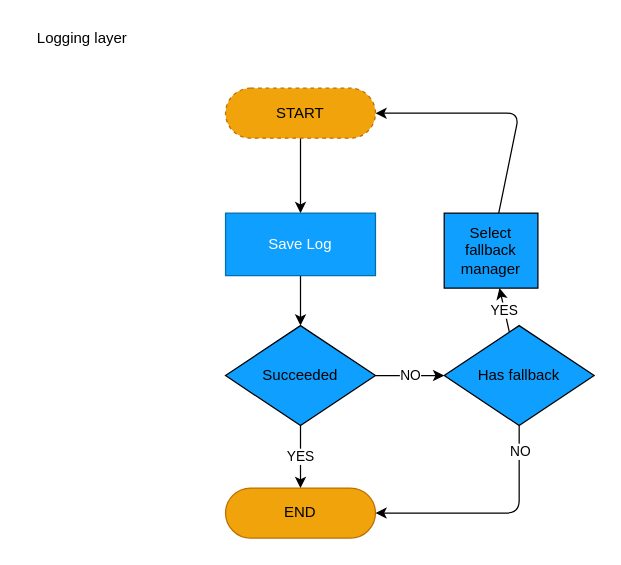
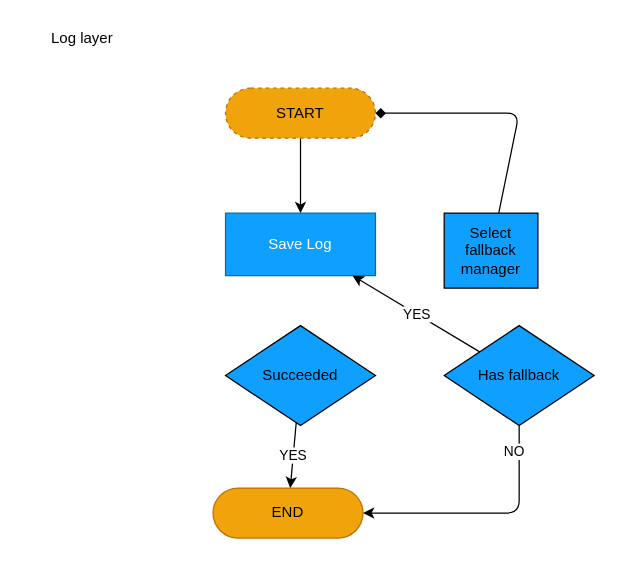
- <mxCell id="16" value="Logging layer" style="text;html=1;align=center;verticalAlign=middle;resizable=0;points=[];autosize=1;strokeColor=none;fillColor=none;" vertex="1" parent="1"><mxGeometry x="20" y="20" width="90" height="20" as="geometry" /></mxCell>
+ <mxCell id="16" value="Log layer" style="text;html=1;align=center;verticalAlign=middle;resizable=0;points=[];autosize=1;strokeColor=none;fillColor=none;" vertex="1" parent="1"><mxGeometry x="20" y="20" width="90" height="20" as="geometry" /></mxCell>
- <mxCell id="14" style="edgeStyle=none;html=1;entryX=1;entryY=0.5;entryDx=0;entryDy=0;" edge="1" parent="1" source="15" target="3"><mxGeometry relative="1" as="geometry"><Array as="points"><mxPoint x="415" y="90" /></Array></mxGeometry></mxCell>
+ <mxCell id="14" style="edgeStyle=none;html=1;entryX=1;entryY=0.5;entryDx=0;entryDy=0;endArrow=diamond;" edge="1" parent="1" source="15" target="3"><mxGeometry relative="1" as="geometry"><Array as="points"><mxPoint x="415" y="90" /></Array></mxGeometry></mxCell>
- <mxCell id="5" value="" style="edgeStyle=none;html=1;" edge="1" parent="1" source="6" target="9"><mxGeometry relative="1" as="geometry" /></mxCell>
- <mxCell id="12" value="YES" style="edgeStyle=none;html=1;" edge="1" parent="1" source="13" target="15"><mxGeometry relative="1" as="geometry" /></mxCell>
+ <mxCell id="12" value="YES" style="edgeStyle=none;html=1;" edge="1" parent="1" source="13" target="6"><mxGeometry relative="1" as="geometry" /></mxCell>
- <mxCell id="8" value="NO" style="edgeStyle=none;html=1;" edge="1" parent="1" source="9" target="13"><mxGeometry relative="1" as="geometry" /></mxCell>
- <mxCell id="4" value="END" style="rounded=1;whiteSpace=wrap;html=1;arcSize=50;fillColor=#f0a30a;fontColor=#000000;strokeColor=#BD7000;" vertex="1" parent="1"><mxGeometry x="180" y="390" width="120" height="40" as="geometry" /></mxCell>
+ <mxCell id="4" value="END" style="rounded=1;whiteSpace=wrap;html=1;arcSize=50;fillColor=#f0a30a;fontColor=#000000;strokeColor=#BD7000;" vertex="1" parent="1"><mxGeometry x="170" y="390" width="120" height="40" as="geometry" /></mxCell>
